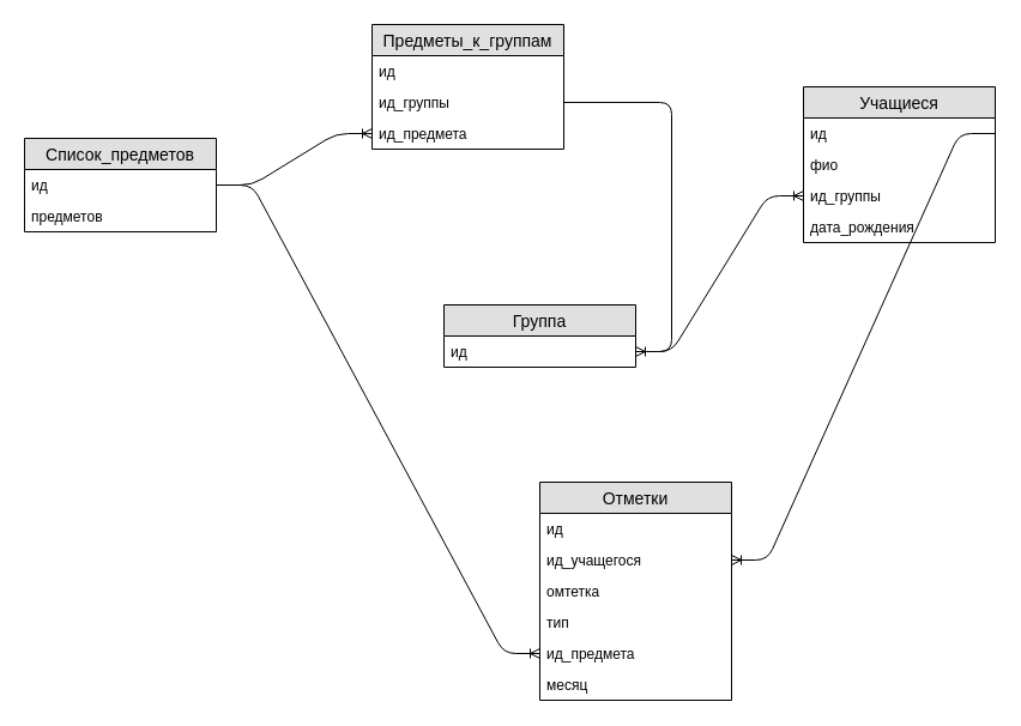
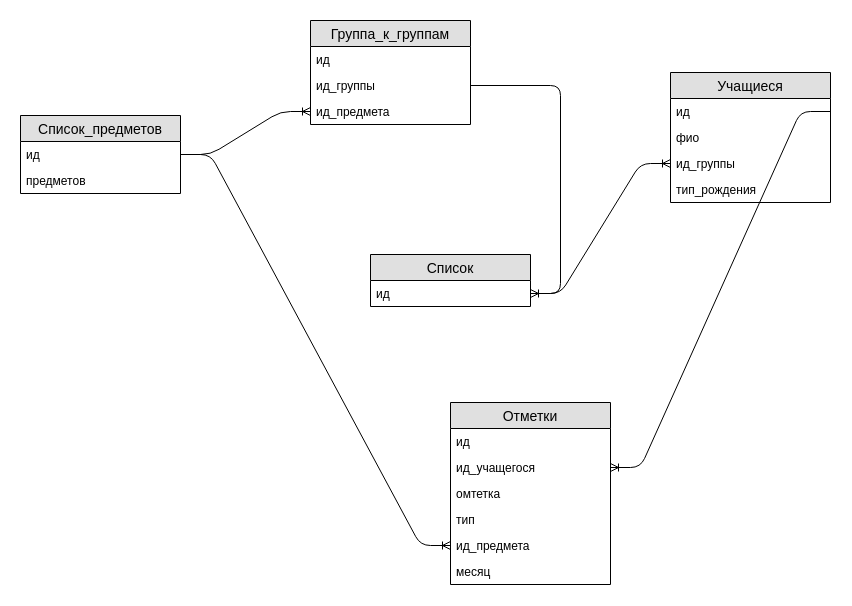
- <mxCell id="5" value="Предметы_к_группам" style="swimlane;fontStyle=0;childLayout=stackLayout;horizontal=1;startSize=26;fillColor=#e0e0e0;horizontalStack=0;resizeParent=1;resizeParentMax=0;resizeLast=0;collapsible=1;marginBottom=0;swimlaneFillColor=#ffffff;align=center;fontSize=14;" parent="1" vertex="1"><mxGeometry x="310" y="20" width="160" height="104" as="geometry" /></mxCell>
+ <mxCell id="5" value="Группа_к_группам" style="swimlane;fontStyle=0;childLayout=stackLayout;horizontal=1;startSize=26;fillColor=#e0e0e0;horizontalStack=0;resizeParent=1;resizeParentMax=0;resizeLast=0;collapsible=1;marginBottom=0;swimlaneFillColor=#ffffff;align=center;fontSize=14;" parent="1" vertex="1"><mxGeometry x="310" y="20" width="160" height="104" as="geometry" /></mxCell>
- <mxCell id="15" value="дата_рождения" style="text;strokeColor=none;fillColor=none;spacingLeft=4;spacingRight=4;overflow=hidden;rotatable=0;points=[[0,0.5],[1,0.5]];portConstraint=eastwest;fontSize=12;" parent="11" vertex="1"><mxGeometry y="104" width="160" height="26" as="geometry" /></mxCell>
+ <mxCell id="15" value="тип_рождения" style="text;strokeColor=none;fillColor=none;spacingLeft=4;spacingRight=4;overflow=hidden;rotatable=0;points=[[0,0.5],[1,0.5]];portConstraint=eastwest;fontSize=12;" parent="11" vertex="1"><mxGeometry y="104" width="160" height="26" as="geometry" /></mxCell>
- <mxCell id="9" value="Группа" style="swimlane;fontStyle=0;childLayout=stackLayout;horizontal=1;startSize=26;fillColor=#e0e0e0;horizontalStack=0;resizeParent=1;resizeParentMax=0;resizeLast=0;collapsible=1;marginBottom=0;swimlaneFillColor=#ffffff;align=center;fontSize=14;" parent="1" vertex="1"><mxGeometry x="370" y="254" width="160" height="52" as="geometry" /></mxCell>
+ <mxCell id="9" value="Список" style="swimlane;fontStyle=0;childLayout=stackLayout;horizontal=1;startSize=26;fillColor=#e0e0e0;horizontalStack=0;resizeParent=1;resizeParentMax=0;resizeLast=0;collapsible=1;marginBottom=0;swimlaneFillColor=#ffffff;align=center;fontSize=14;" parent="1" vertex="1"><mxGeometry x="370" y="254" width="160" height="52" as="geometry" /></mxCell>
